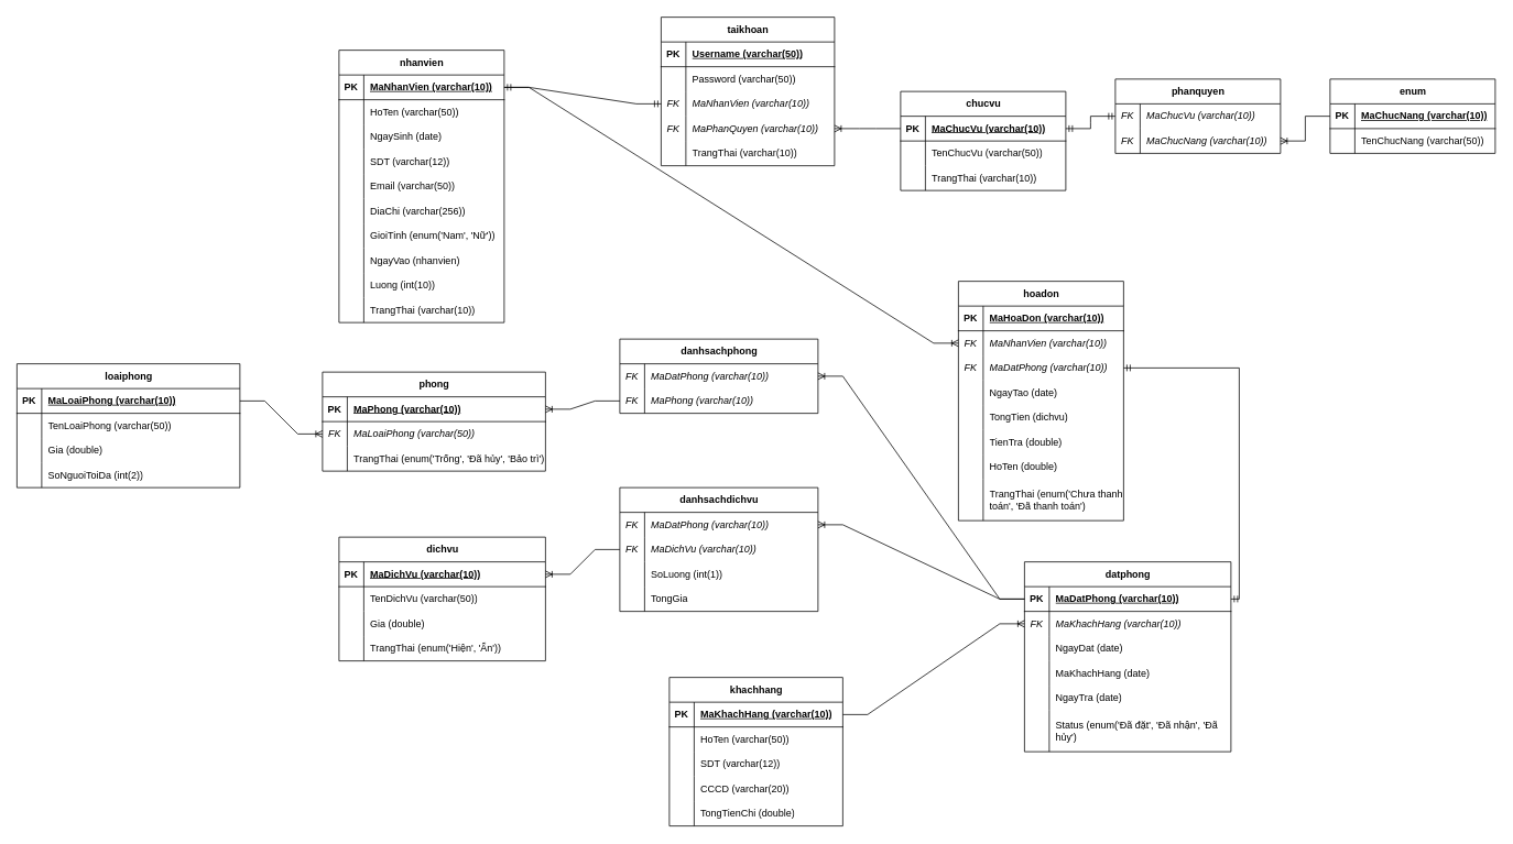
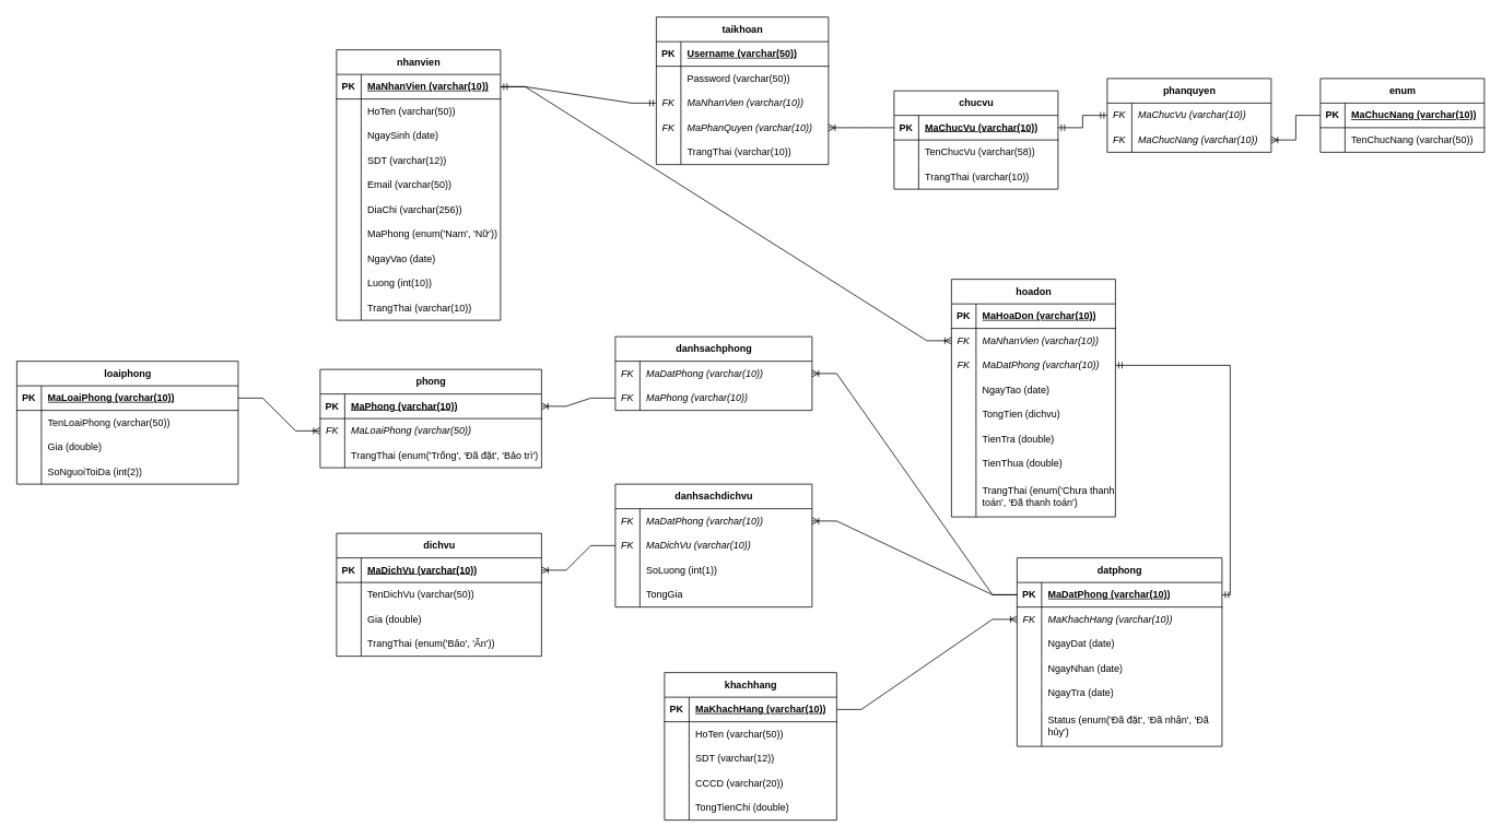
- <mxCell id="103" value="TenChucVu (varchar(50))" style="shape=partialRectangle;connectable=0;fillColor=none;top=0;left=0;bottom=0;right=0;align=left;spacingLeft=6;overflow=hidden;whiteSpace=wrap;html=1;" parent="101" vertex="1"><mxGeometry x="30" width="170" height="30" as="geometry"><mxRectangle width="170" height="30" as="alternateBounds" /></mxGeometry></mxCell>
+ <mxCell id="103" value="TenChucVu (varchar(58))" style="shape=partialRectangle;connectable=0;fillColor=none;top=0;left=0;bottom=0;right=0;align=left;spacingLeft=6;overflow=hidden;whiteSpace=wrap;html=1;" parent="101" vertex="1"><mxGeometry x="30" width="170" height="30" as="geometry"><mxRectangle width="170" height="30" as="alternateBounds" /></mxGeometry></mxCell>
- <mxCell id="23" value="GioiTinh (enum('Nam', 'Nữ'))" style="shape=partialRectangle;connectable=0;fillColor=none;top=0;left=0;bottom=0;right=0;align=left;spacingLeft=6;overflow=hidden;whiteSpace=wrap;html=1;" parent="21" vertex="1"><mxGeometry x="30" width="170" height="30" as="geometry"><mxRectangle width="170" height="30" as="alternateBounds" /></mxGeometry></mxCell>
+ <mxCell id="23" value="MaPhong (enum('Nam', 'Nữ'))" style="shape=partialRectangle;connectable=0;fillColor=none;top=0;left=0;bottom=0;right=0;align=left;spacingLeft=6;overflow=hidden;whiteSpace=wrap;html=1;" parent="21" vertex="1"><mxGeometry x="30" width="170" height="30" as="geometry"><mxRectangle width="170" height="30" as="alternateBounds" /></mxGeometry></mxCell>
- <mxCell id="26" value="NgayVao (nhanvien)" style="shape=partialRectangle;connectable=0;fillColor=none;top=0;left=0;bottom=0;right=0;align=left;spacingLeft=6;overflow=hidden;whiteSpace=wrap;html=1;" parent="24" vertex="1"><mxGeometry x="30" width="170" height="30" as="geometry"><mxRectangle width="170" height="30" as="alternateBounds" /></mxGeometry></mxCell>
+ <mxCell id="26" value="NgayVao (date)" style="shape=partialRectangle;connectable=0;fillColor=none;top=0;left=0;bottom=0;right=0;align=left;spacingLeft=6;overflow=hidden;whiteSpace=wrap;html=1;" parent="24" vertex="1"><mxGeometry x="30" width="170" height="30" as="geometry"><mxRectangle width="170" height="30" as="alternateBounds" /></mxGeometry></mxCell>
- <mxCell id="117" value="TrangThai (enum('Trống', 'Đã hủy', 'Bảo trì')" style="shape=partialRectangle;connectable=0;fillColor=none;top=0;left=0;bottom=0;right=0;align=left;spacingLeft=6;overflow=hidden;whiteSpace=wrap;html=1;" parent="115" vertex="1"><mxGeometry x="30" width="240" height="30" as="geometry"><mxRectangle width="240" height="30" as="alternateBounds" /></mxGeometry></mxCell>
+ <mxCell id="117" value="TrangThai (enum('Trống', 'Đã đặt', 'Bảo trì')" style="shape=partialRectangle;connectable=0;fillColor=none;top=0;left=0;bottom=0;right=0;align=left;spacingLeft=6;overflow=hidden;whiteSpace=wrap;html=1;" parent="115" vertex="1"><mxGeometry x="30" width="240" height="30" as="geometry"><mxRectangle width="240" height="30" as="alternateBounds" /></mxGeometry></mxCell>
- <mxCell id="54" value="HoTen (double)" style="shape=partialRectangle;connectable=0;fillColor=none;top=0;left=0;bottom=0;right=0;align=left;spacingLeft=6;overflow=hidden;whiteSpace=wrap;html=1;" parent="52" vertex="1"><mxGeometry x="30" width="170" height="30" as="geometry"><mxRectangle width="170" height="30" as="alternateBounds" /></mxGeometry></mxCell>
+ <mxCell id="54" value="TienThua (double)" style="shape=partialRectangle;connectable=0;fillColor=none;top=0;left=0;bottom=0;right=0;align=left;spacingLeft=6;overflow=hidden;whiteSpace=wrap;html=1;" parent="52" vertex="1"><mxGeometry x="30" width="170" height="30" as="geometry"><mxRectangle width="170" height="30" as="alternateBounds" /></mxGeometry></mxCell>
- <mxCell id="162" value="TrangThai (enum('Hiện', 'Ẩn'))" style="shape=partialRectangle;connectable=0;fillColor=none;top=0;left=0;bottom=0;right=0;align=left;spacingLeft=6;overflow=hidden;whiteSpace=wrap;html=1;" parent="160" vertex="1"><mxGeometry x="30" width="220" height="30" as="geometry"><mxRectangle width="220" height="30" as="alternateBounds" /></mxGeometry></mxCell>
+ <mxCell id="162" value="TrangThai (enum('Bảo', 'Ẩn'))" style="shape=partialRectangle;connectable=0;fillColor=none;top=0;left=0;bottom=0;right=0;align=left;spacingLeft=6;overflow=hidden;whiteSpace=wrap;html=1;" parent="160" vertex="1"><mxGeometry x="30" width="220" height="30" as="geometry"><mxRectangle width="220" height="30" as="alternateBounds" /></mxGeometry></mxCell>
- <mxCell id="130" value="MaKhachHang (date)" style="shape=partialRectangle;connectable=0;fillColor=none;top=0;left=0;bottom=0;right=0;align=left;spacingLeft=6;overflow=hidden;whiteSpace=wrap;html=1;" parent="128" vertex="1"><mxGeometry x="30" width="220" height="30" as="geometry"><mxRectangle width="220" height="30" as="alternateBounds" /></mxGeometry></mxCell>
+ <mxCell id="130" value="NgayNhan (date)" style="shape=partialRectangle;connectable=0;fillColor=none;top=0;left=0;bottom=0;right=0;align=left;spacingLeft=6;overflow=hidden;whiteSpace=wrap;html=1;" parent="128" vertex="1"><mxGeometry x="30" width="220" height="30" as="geometry"><mxRectangle width="220" height="30" as="alternateBounds" /></mxGeometry></mxCell>
